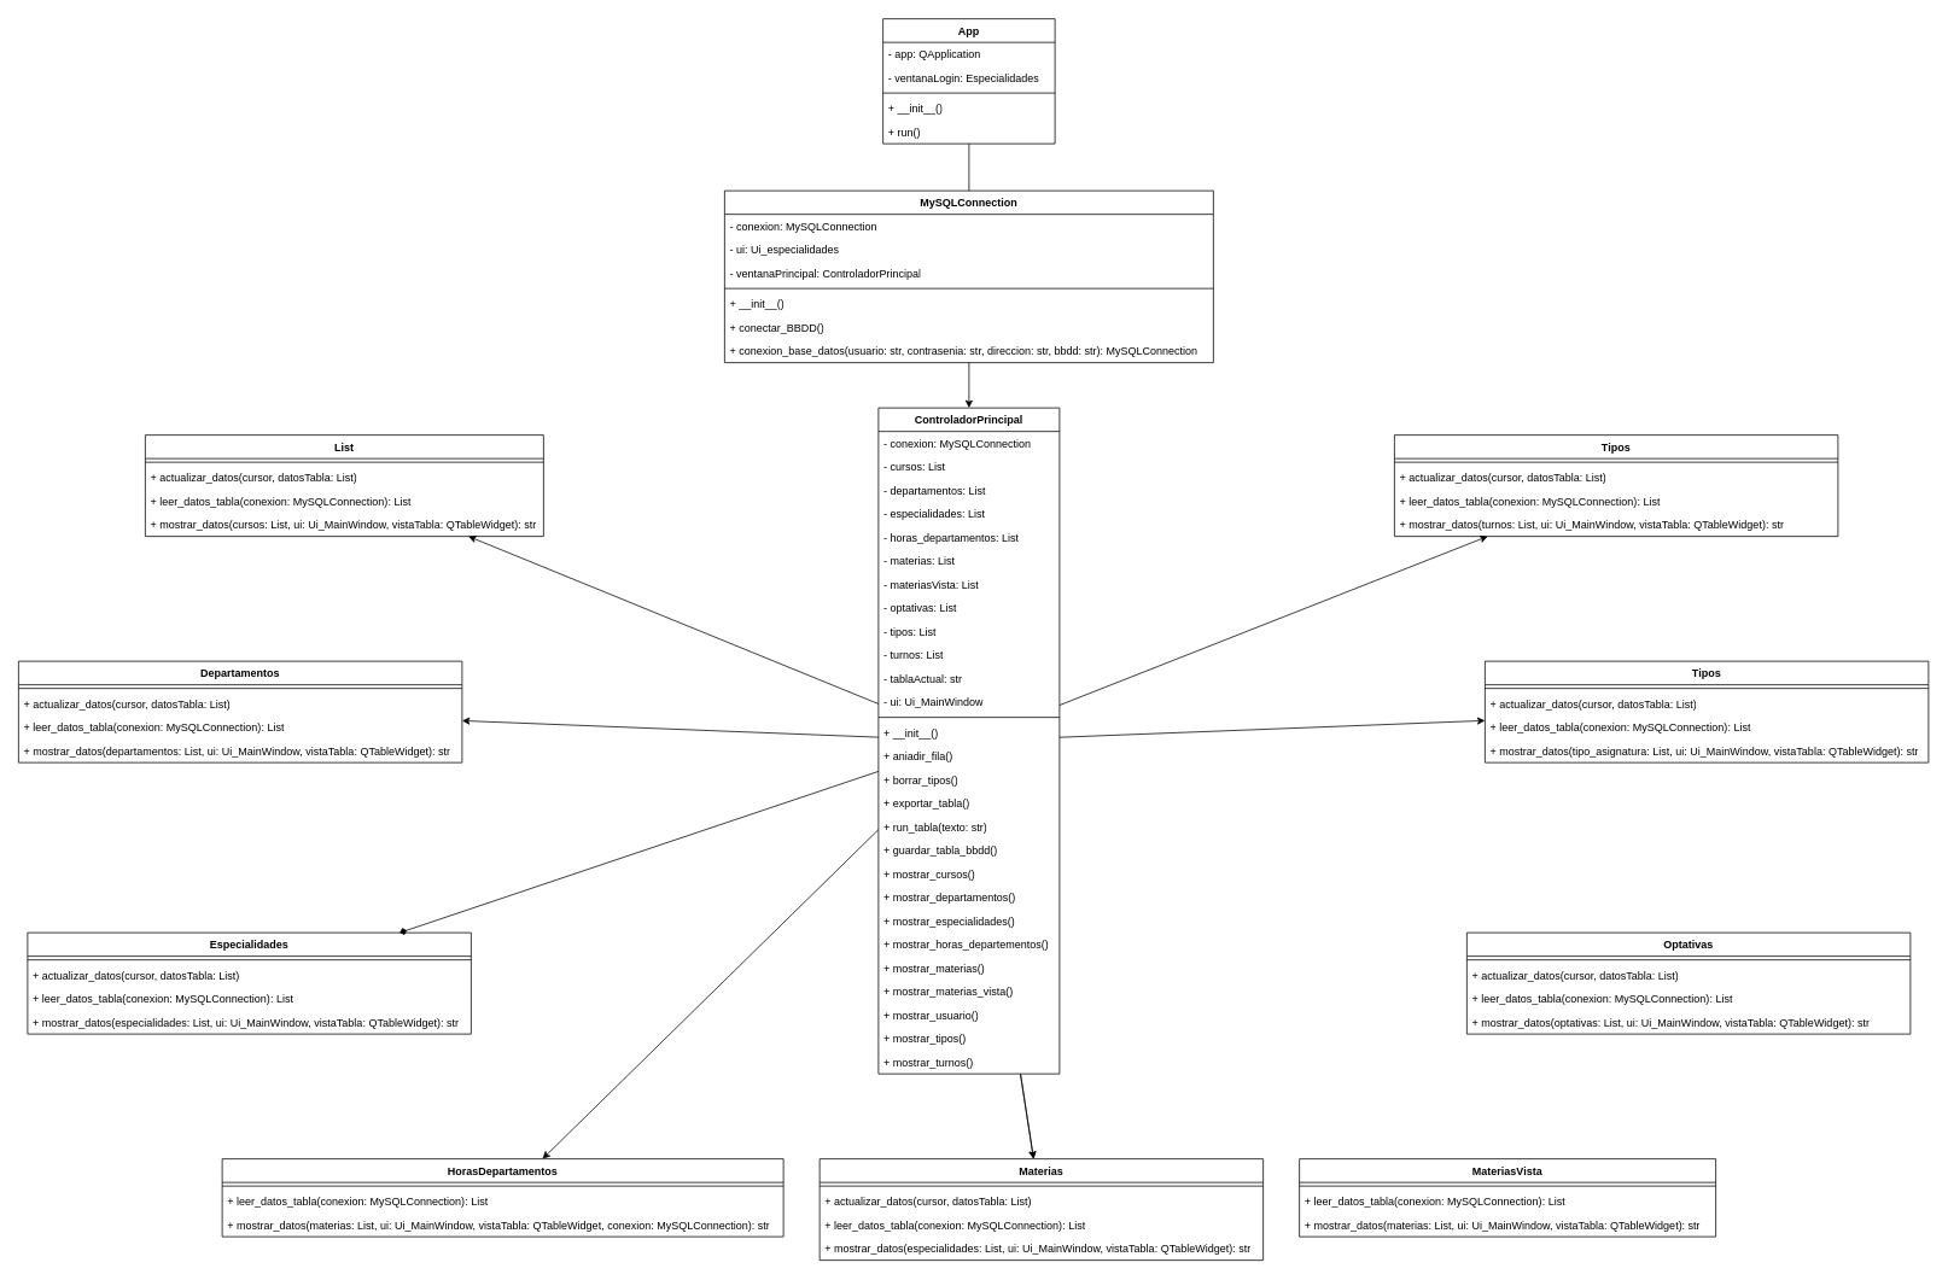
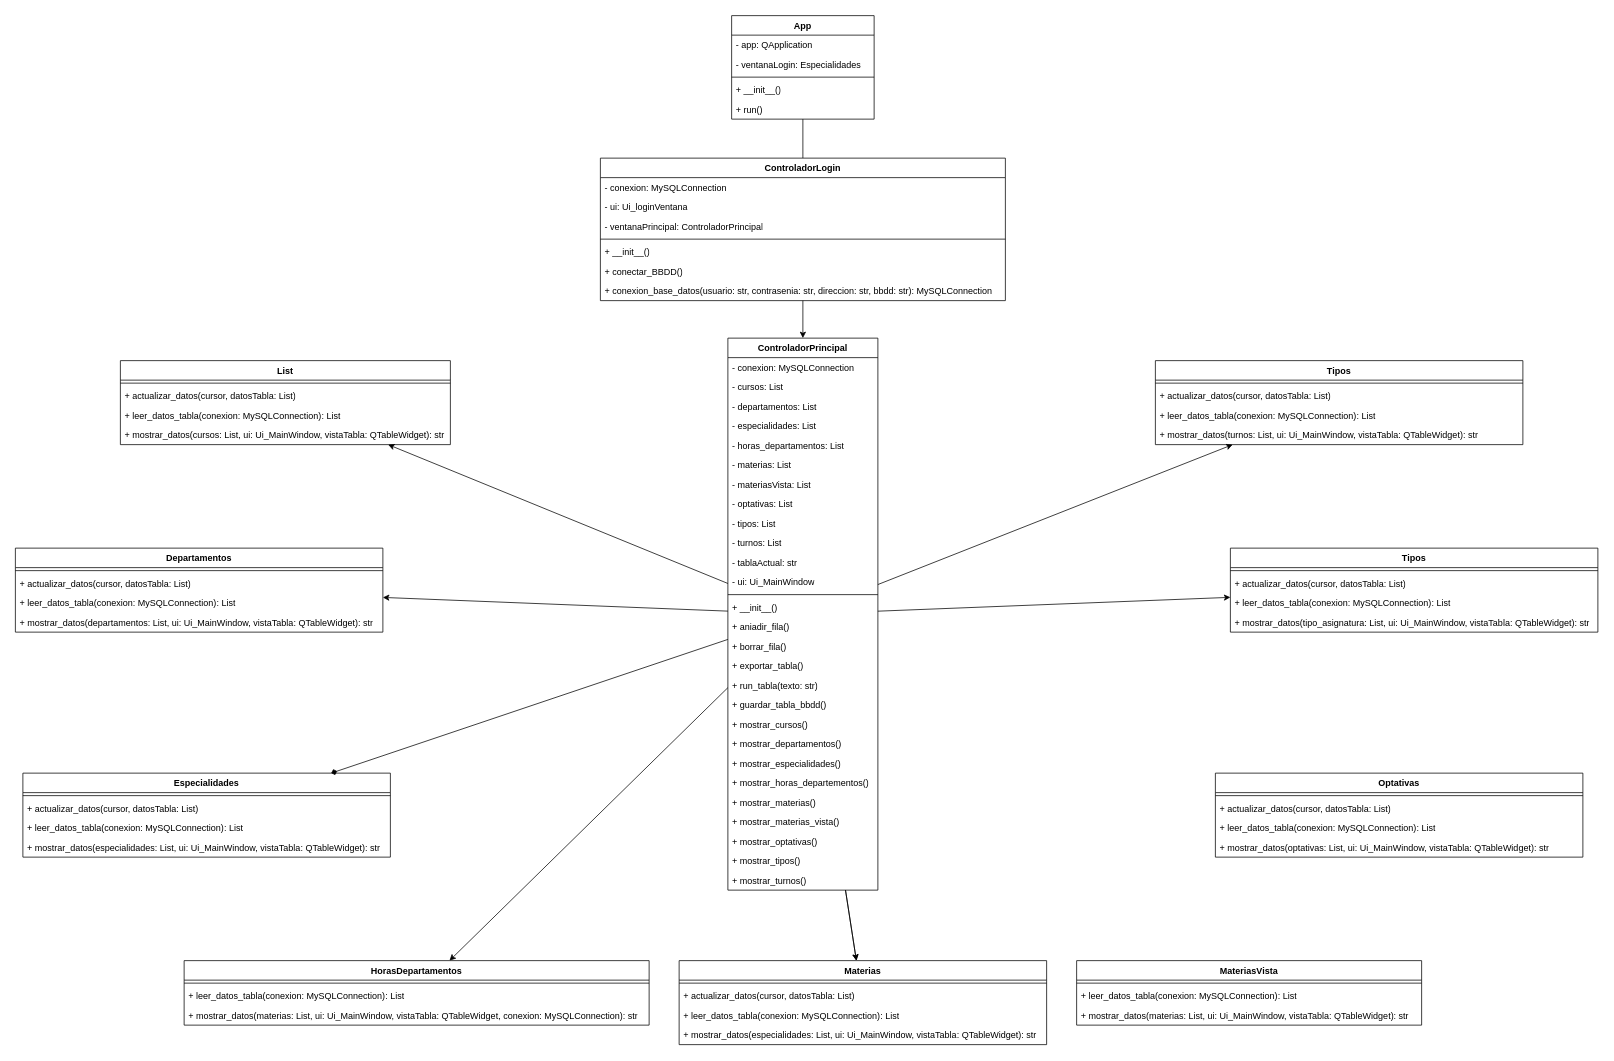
- <mxCell id="10" value="&lt;span style=&quot;text-wrap-mode: nowrap;&quot;&gt;MySQLConnection&lt;/span&gt;" style="swimlane;fontStyle=1;align=center;verticalAlign=top;childLayout=stackLayout;horizontal=1;startSize=26;horizontalStack=0;resizeParent=1;resizeParentMax=0;resizeLast=0;collapsible=1;marginBottom=0;whiteSpace=wrap;html=1;labelBackgroundColor=none;" vertex="1" parent="1"><mxGeometry x="800" y="210" width="540" height="190" as="geometry" /></mxCell>
+ <mxCell id="10" value="&lt;span style=&quot;text-wrap-mode: nowrap;&quot;&gt;ControladorLogin&lt;/span&gt;" style="swimlane;fontStyle=1;align=center;verticalAlign=top;childLayout=stackLayout;horizontal=1;startSize=26;horizontalStack=0;resizeParent=1;resizeParentMax=0;resizeLast=0;collapsible=1;marginBottom=0;whiteSpace=wrap;html=1;labelBackgroundColor=none;" vertex="1" parent="1"><mxGeometry x="800" y="210" width="540" height="190" as="geometry" /></mxCell>
- <mxCell id="12" value="&lt;span style=&quot;text-wrap-mode: nowrap;&quot;&gt;- ui: Ui_especialidades&lt;/span&gt;" style="text;strokeColor=none;fillColor=none;align=left;verticalAlign=top;spacingLeft=4;spacingRight=4;overflow=hidden;rotatable=0;points=[[0,0.5],[1,0.5]];portConstraint=eastwest;whiteSpace=wrap;html=1;labelBackgroundColor=none;" vertex="1" parent="10"><mxGeometry y="52" width="540" height="26" as="geometry" /></mxCell>
+ <mxCell id="12" value="&lt;span style=&quot;text-wrap-mode: nowrap;&quot;&gt;- ui: Ui_loginVentana&lt;/span&gt;" style="text;strokeColor=none;fillColor=none;align=left;verticalAlign=top;spacingLeft=4;spacingRight=4;overflow=hidden;rotatable=0;points=[[0,0.5],[1,0.5]];portConstraint=eastwest;whiteSpace=wrap;html=1;labelBackgroundColor=none;" vertex="1" parent="10"><mxGeometry y="52" width="540" height="26" as="geometry" /></mxCell>
- <mxCell id="35" value="&lt;span style=&quot;text-wrap-mode: nowrap;&quot;&gt;+ borrar_tipos()&lt;/span&gt;" style="text;strokeColor=none;fillColor=none;align=left;verticalAlign=top;spacingLeft=4;spacingRight=4;overflow=hidden;rotatable=0;points=[[0,0.5],[1,0.5]];portConstraint=eastwest;whiteSpace=wrap;html=1;labelBackgroundColor=none;" vertex="1" parent="19"><mxGeometry y="398" width="200" height="26" as="geometry" /></mxCell>
+ <mxCell id="35" value="&lt;span style=&quot;text-wrap-mode: nowrap;&quot;&gt;+ borrar_fila()&lt;/span&gt;" style="text;strokeColor=none;fillColor=none;align=left;verticalAlign=top;spacingLeft=4;spacingRight=4;overflow=hidden;rotatable=0;points=[[0,0.5],[1,0.5]];portConstraint=eastwest;whiteSpace=wrap;html=1;labelBackgroundColor=none;" vertex="1" parent="19"><mxGeometry y="398" width="200" height="26" as="geometry" /></mxCell>
- <mxCell id="45" value="&lt;span style=&quot;text-wrap-mode: nowrap;&quot;&gt;+ mostrar_usuario()&lt;/span&gt;" style="text;strokeColor=none;fillColor=none;align=left;verticalAlign=top;spacingLeft=4;spacingRight=4;overflow=hidden;rotatable=0;points=[[0,0.5],[1,0.5]];portConstraint=eastwest;whiteSpace=wrap;html=1;labelBackgroundColor=none;" vertex="1" parent="19"><mxGeometry y="658" width="200" height="26" as="geometry" /></mxCell>
+ <mxCell id="45" value="&lt;span style=&quot;text-wrap-mode: nowrap;&quot;&gt;+ mostrar_optativas()&lt;/span&gt;" style="text;strokeColor=none;fillColor=none;align=left;verticalAlign=top;spacingLeft=4;spacingRight=4;overflow=hidden;rotatable=0;points=[[0,0.5],[1,0.5]];portConstraint=eastwest;whiteSpace=wrap;html=1;labelBackgroundColor=none;" vertex="1" parent="19"><mxGeometry y="658" width="200" height="26" as="geometry" /></mxCell>
